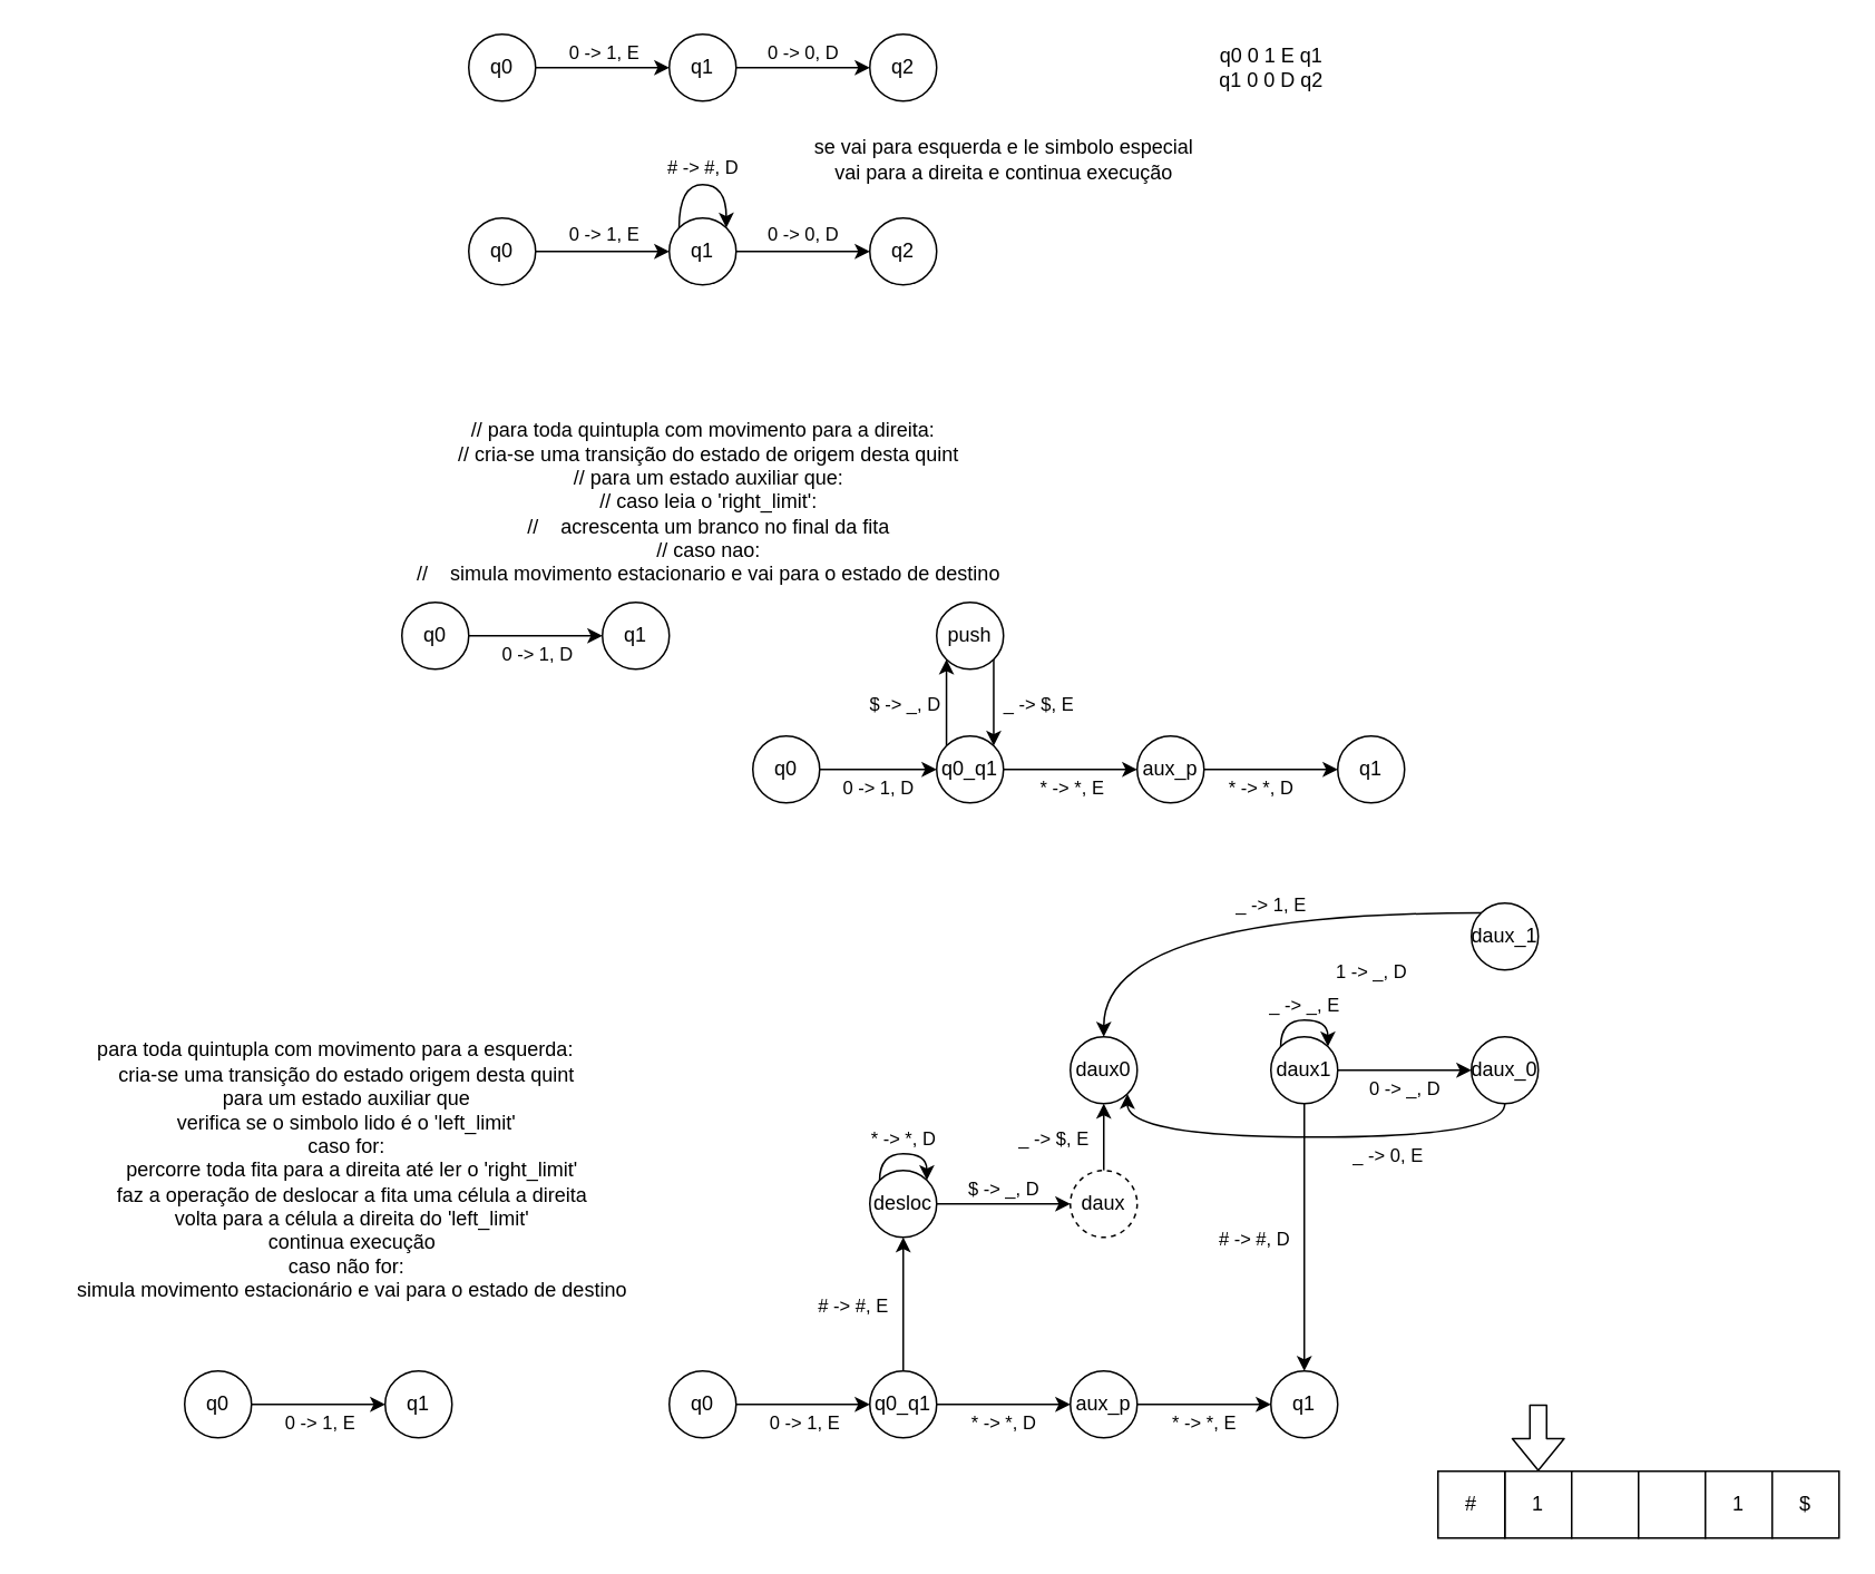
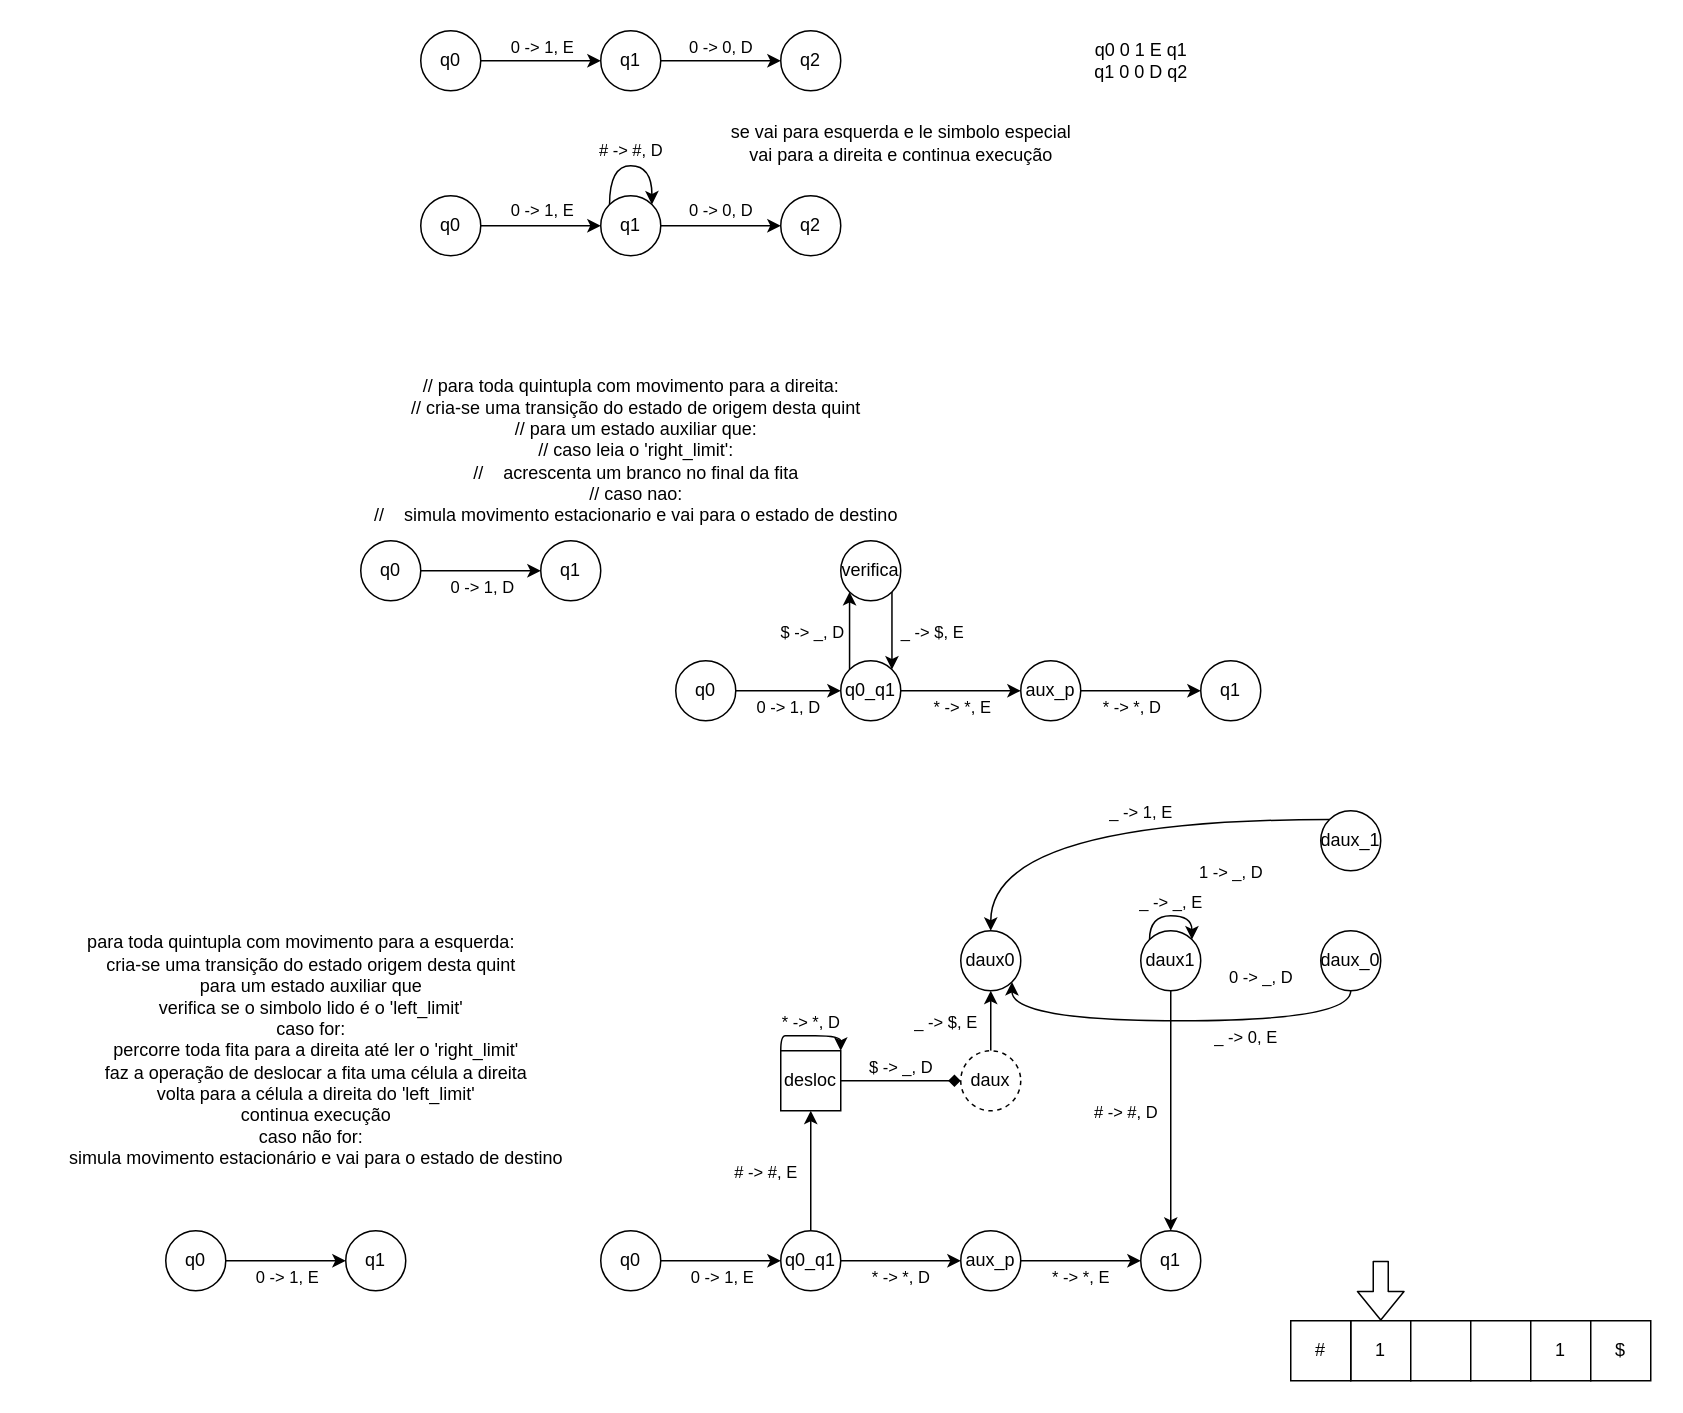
- <mxCell id="32" value="push" style="ellipse;whiteSpace=wrap;html=1;aspect=fixed;" vertex="1" parent="1"><mxGeometry x="560" y="360" width="40" height="40" as="geometry" /></mxCell>
+ <mxCell id="32" value="verifica" style="ellipse;whiteSpace=wrap;html=1;aspect=fixed;" vertex="1" parent="1"><mxGeometry x="560" y="360" width="40" height="40" as="geometry" /></mxCell>
- <mxCell id="70" style="edgeStyle=orthogonalEdgeStyle;curved=1;rounded=0;orthogonalLoop=1;jettySize=auto;html=1;exitX=1;exitY=0.5;exitDx=0;exitDy=0;entryX=0;entryY=0.5;entryDx=0;entryDy=0;" edge="1" parent="1" source="78" target="74"><mxGeometry relative="1" as="geometry" /></mxCell>
- <mxCell id="63" value="desloc" style="ellipse;whiteSpace=wrap;html=1;aspect=fixed;" vertex="1" parent="1"><mxGeometry x="520" y="700" width="40" height="40" as="geometry" /></mxCell>
+ <mxCell id="63" value="desloc" style="whiteSpace=wrap;html=1;aspect=fixed;rounded=0;" vertex="1" parent="1"><mxGeometry x="520" y="700" width="40" height="40" as="geometry" /></mxCell>
- <mxCell id="62" style="edgeStyle=orthogonalEdgeStyle;curved=1;rounded=0;orthogonalLoop=1;jettySize=auto;html=1;exitX=1;exitY=0.5;exitDx=0;exitDy=0;entryX=0;entryY=0.5;entryDx=0;entryDy=0;" edge="1" parent="1" source="63" target="68"><mxGeometry relative="1" as="geometry" /></mxCell>
+ <mxCell id="62" style="edgeStyle=orthogonalEdgeStyle;curved=1;rounded=0;orthogonalLoop=1;jettySize=auto;html=1;exitX=1;exitY=0.5;exitDx=0;exitDy=0;entryX=0;entryY=0.5;entryDx=0;entryDy=0;endArrow=diamond;" edge="1" parent="1" source="63" target="68"><mxGeometry relative="1" as="geometry" /></mxCell>
